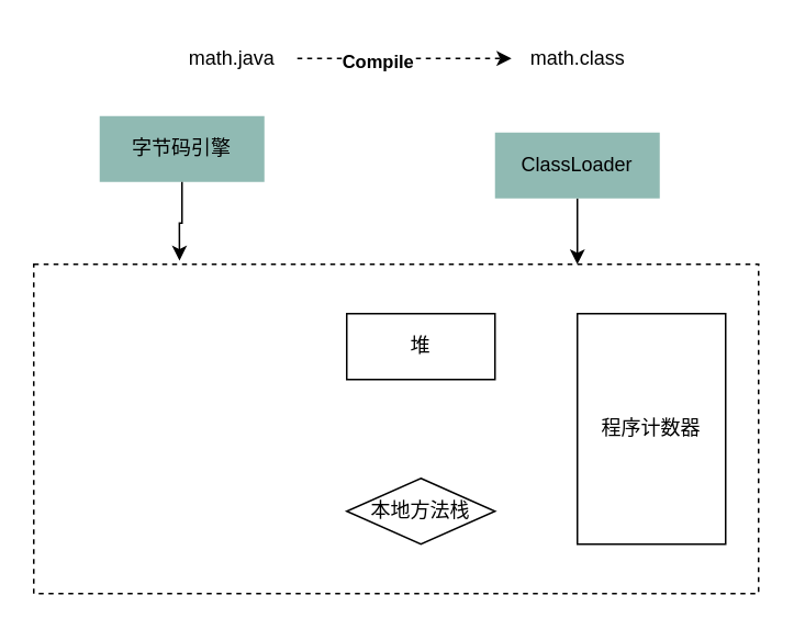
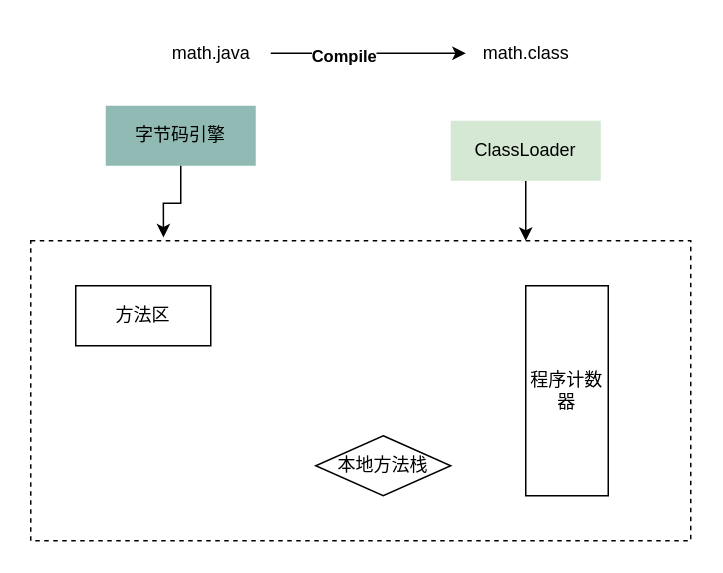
- <mxCell id="5" style="edgeStyle=orthogonalEdgeStyle;rounded=0;orthogonalLoop=1;jettySize=auto;html=1;dashed=1;" parent="1" source="7" target="8" edge="1"><mxGeometry relative="1" as="geometry" /></mxCell>
+ <mxCell id="5" style="edgeStyle=orthogonalEdgeStyle;rounded=0;orthogonalLoop=1;jettySize=auto;html=1;" parent="1" source="7" target="8" edge="1"><mxGeometry relative="1" as="geometry" /></mxCell>
- <mxCell id="13" value="字节码引擎" style="rounded=0;whiteSpace=wrap;html=1;dashed=1;fillColor=#90BAB3;strokeColor=none;" vertex="1" parent="1"><mxGeometry x="60" y="70" width="100" height="40" as="geometry" /></mxCell>
+ <mxCell id="13" value="字节码引擎" style="rounded=0;whiteSpace=wrap;html=1;dashed=1;fillColor=#90BAB3;strokeColor=none;" vertex="1" parent="1"><mxGeometry x="70" y="70" width="100" height="40" as="geometry" /></mxCell>
- <mxCell id="4" value="ClassLoader" style="rounded=0;whiteSpace=wrap;html=1;dashed=1;fillColor=#90BAB3;strokeColor=none;" parent="1" vertex="1"><mxGeometry x="300" y="80" width="100" height="40" as="geometry" /></mxCell>
+ <mxCell id="4" value="ClassLoader" style="rounded=0;whiteSpace=wrap;html=1;dashed=1;fillColor=#d5e8d4;strokeColor=none;" parent="1" vertex="1"><mxGeometry x="300" y="80" width="100" height="40" as="geometry" /></mxCell>
+ <mxCell id="9" value="方法区" style="rounded=0;whiteSpace=wrap;html=1;" vertex="1" parent="1"><mxGeometry x="50" y="190" width="90" height="40" as="geometry" /></mxCell>
- <mxCell id="10" value="堆" style="rounded=0;whiteSpace=wrap;html=1;" vertex="1" parent="1"><mxGeometry x="210" y="190" width="90" height="40" as="geometry" /></mxCell>
- <mxCell id="12" value="程序计数器" style="rounded=0;whiteSpace=wrap;html=1;" vertex="1" parent="1"><mxGeometry x="350" y="190" width="90" height="140" as="geometry" /></mxCell>
+ <mxCell id="12" value="程序计数器" style="rounded=0;whiteSpace=wrap;html=1;" vertex="1" parent="1"><mxGeometry x="350" y="190" width="55" height="140" as="geometry" /></mxCell>
